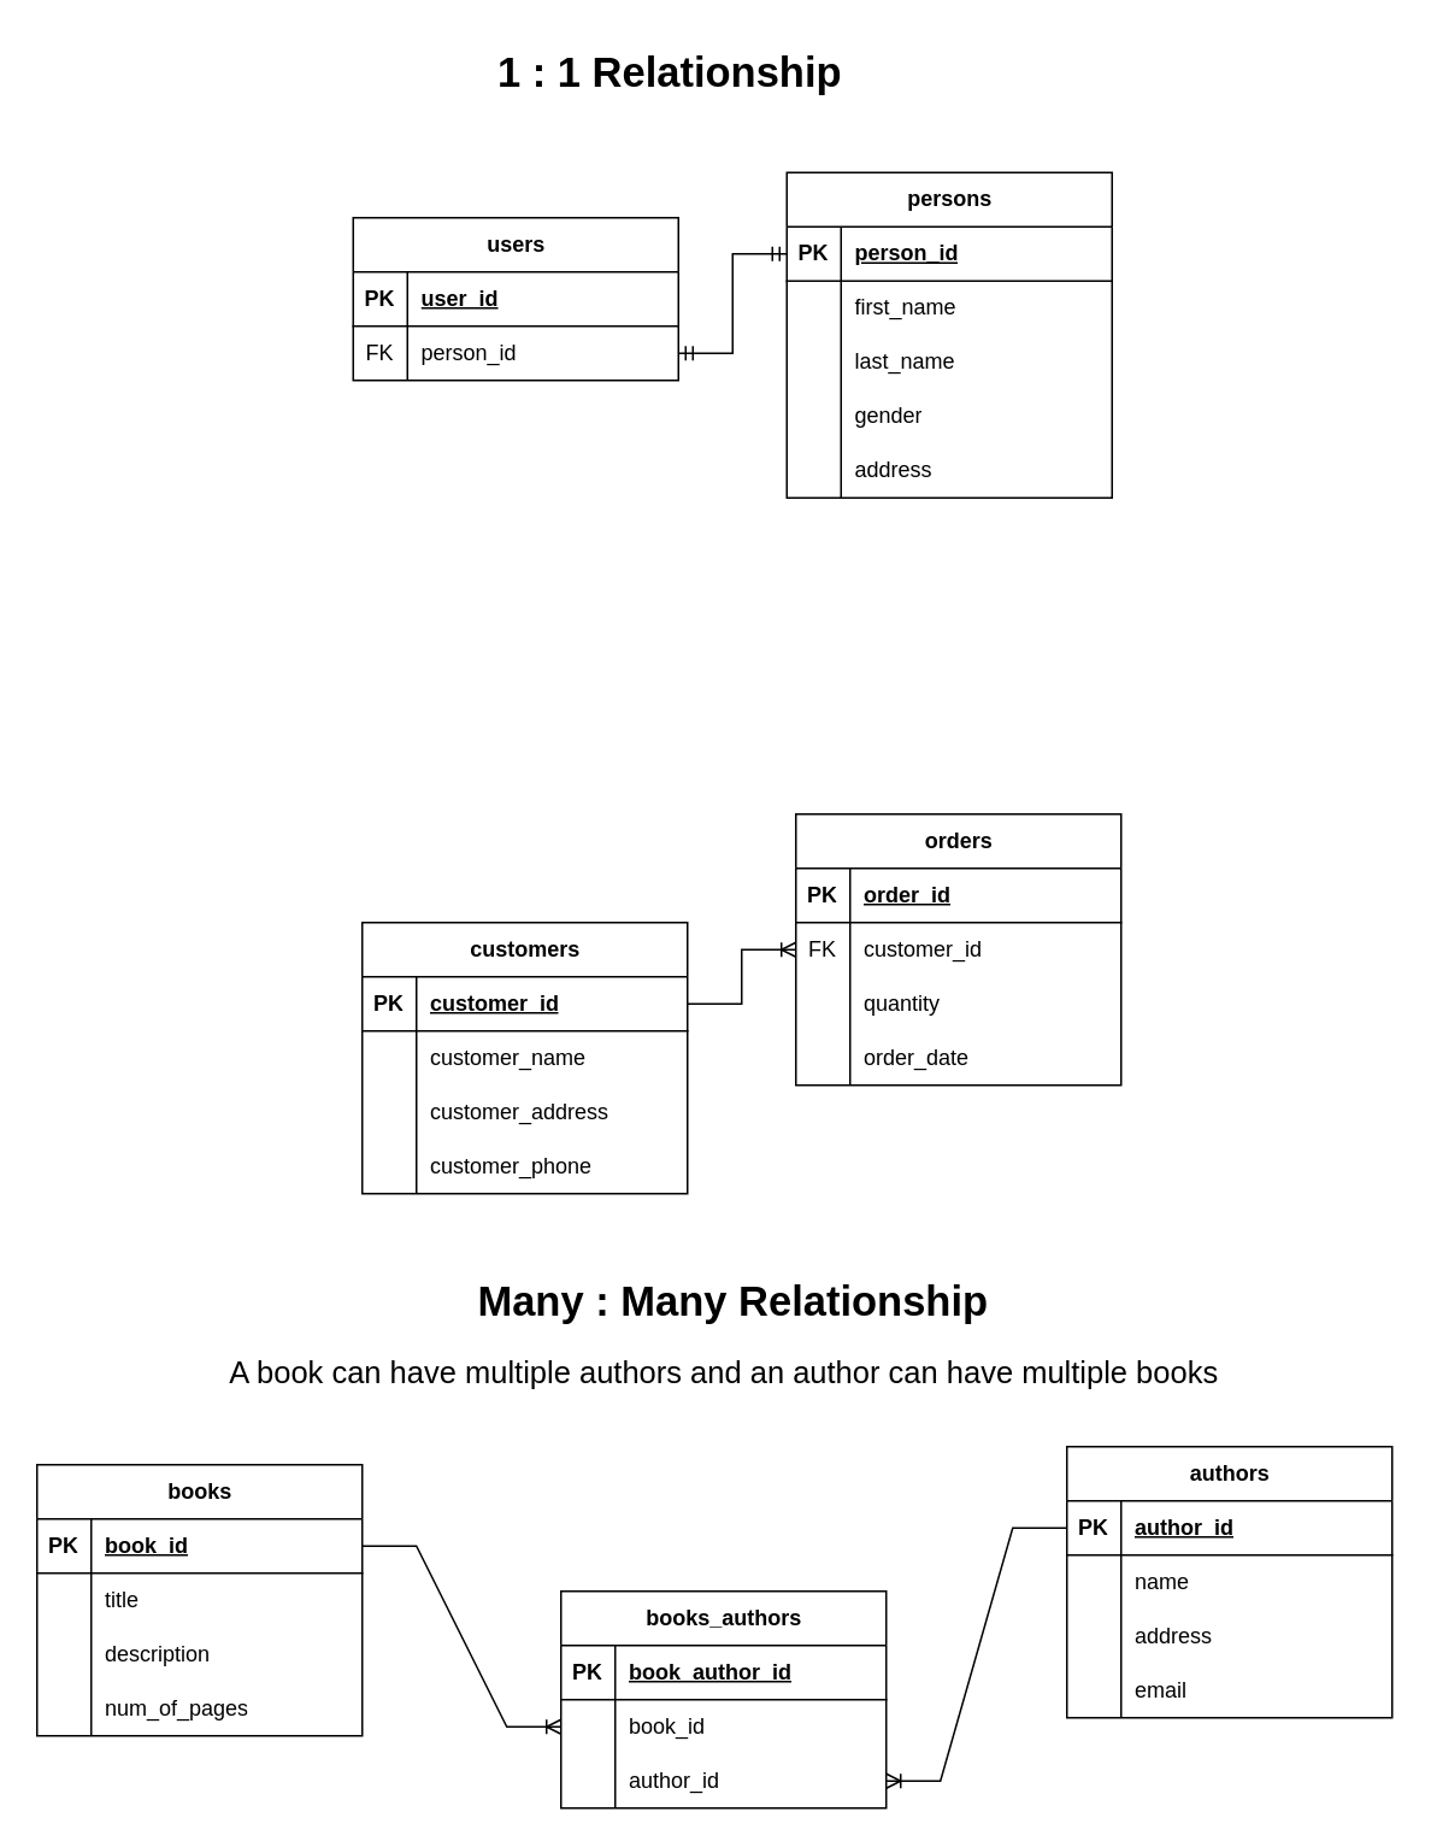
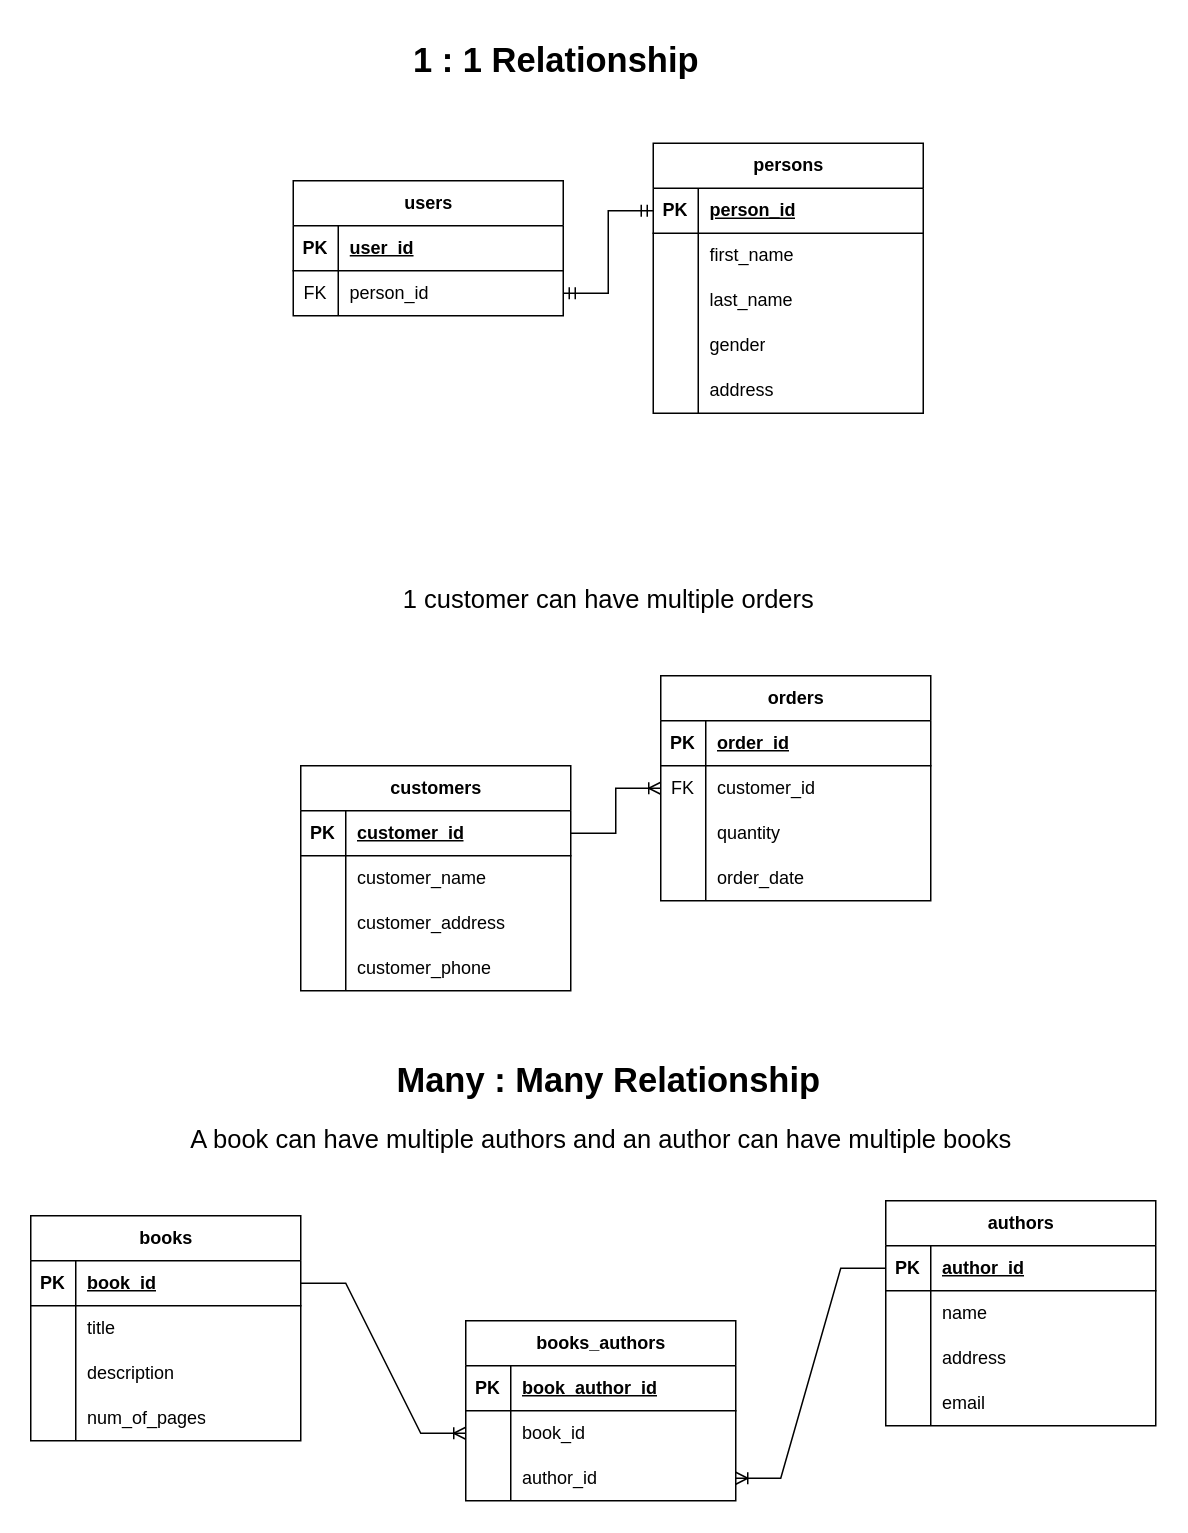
+ <mxCell id="54" value="1 customer can have multiple orders" style="text;html=1;align=center;verticalAlign=middle;resizable=0;points=[];autosize=1;strokeColor=none;fillColor=none;fontStyle=0;fontSize=17;" vertex="1" parent="1"><mxGeometry x="255" y="385" width="300" height="30" as="geometry" /></mxCell>
